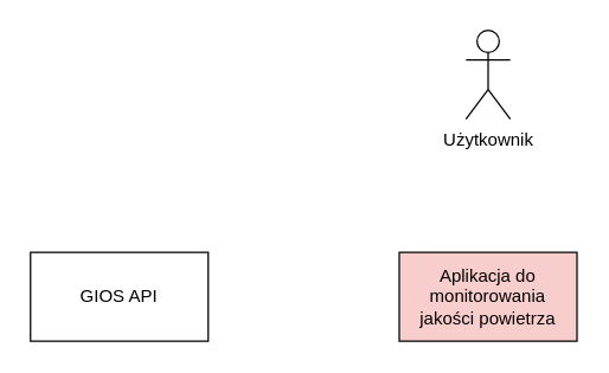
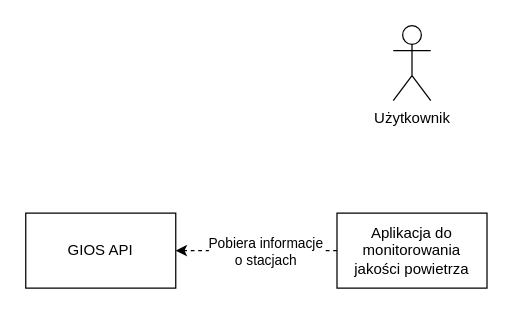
+ <mxCell id="3" style="edgeStyle=orthogonalEdgeStyle;rounded=0;orthogonalLoop=1;jettySize=auto;html=1;exitX=0;exitY=0.5;exitDx=0;exitDy=0;entryX=1;entryY=0.5;entryDx=0;entryDy=0;dashed=1;" edge="1" parent="1" source="5" target="6"><mxGeometry relative="1" as="geometry" /></mxCell>
+ <mxCell id="4" value="Pobiera informacje&lt;br&gt; o stacjach" style="edgeLabel;html=1;align=center;verticalAlign=middle;resizable=0;points=[];" vertex="1" connectable="0" parent="3"><mxGeometry x="0.106" y="2" relative="1" as="geometry"><mxPoint x="13" y="-2" as="offset" /></mxGeometry></mxCell>
- <mxCell id="5" value="Aplikacja do monitorowania jakości powietrza" style="rounded=0;whiteSpace=wrap;html=1;fillColor=#f8cecc;" vertex="1" parent="1"><mxGeometry x="269" y="170" width="120" height="60" as="geometry" /></mxCell>
+ <mxCell id="5" value="Aplikacja do monitorowania jakości powietrza" style="rounded=0;whiteSpace=wrap;html=1;" vertex="1" parent="1"><mxGeometry x="269" y="170" width="120" height="60" as="geometry" /></mxCell>
